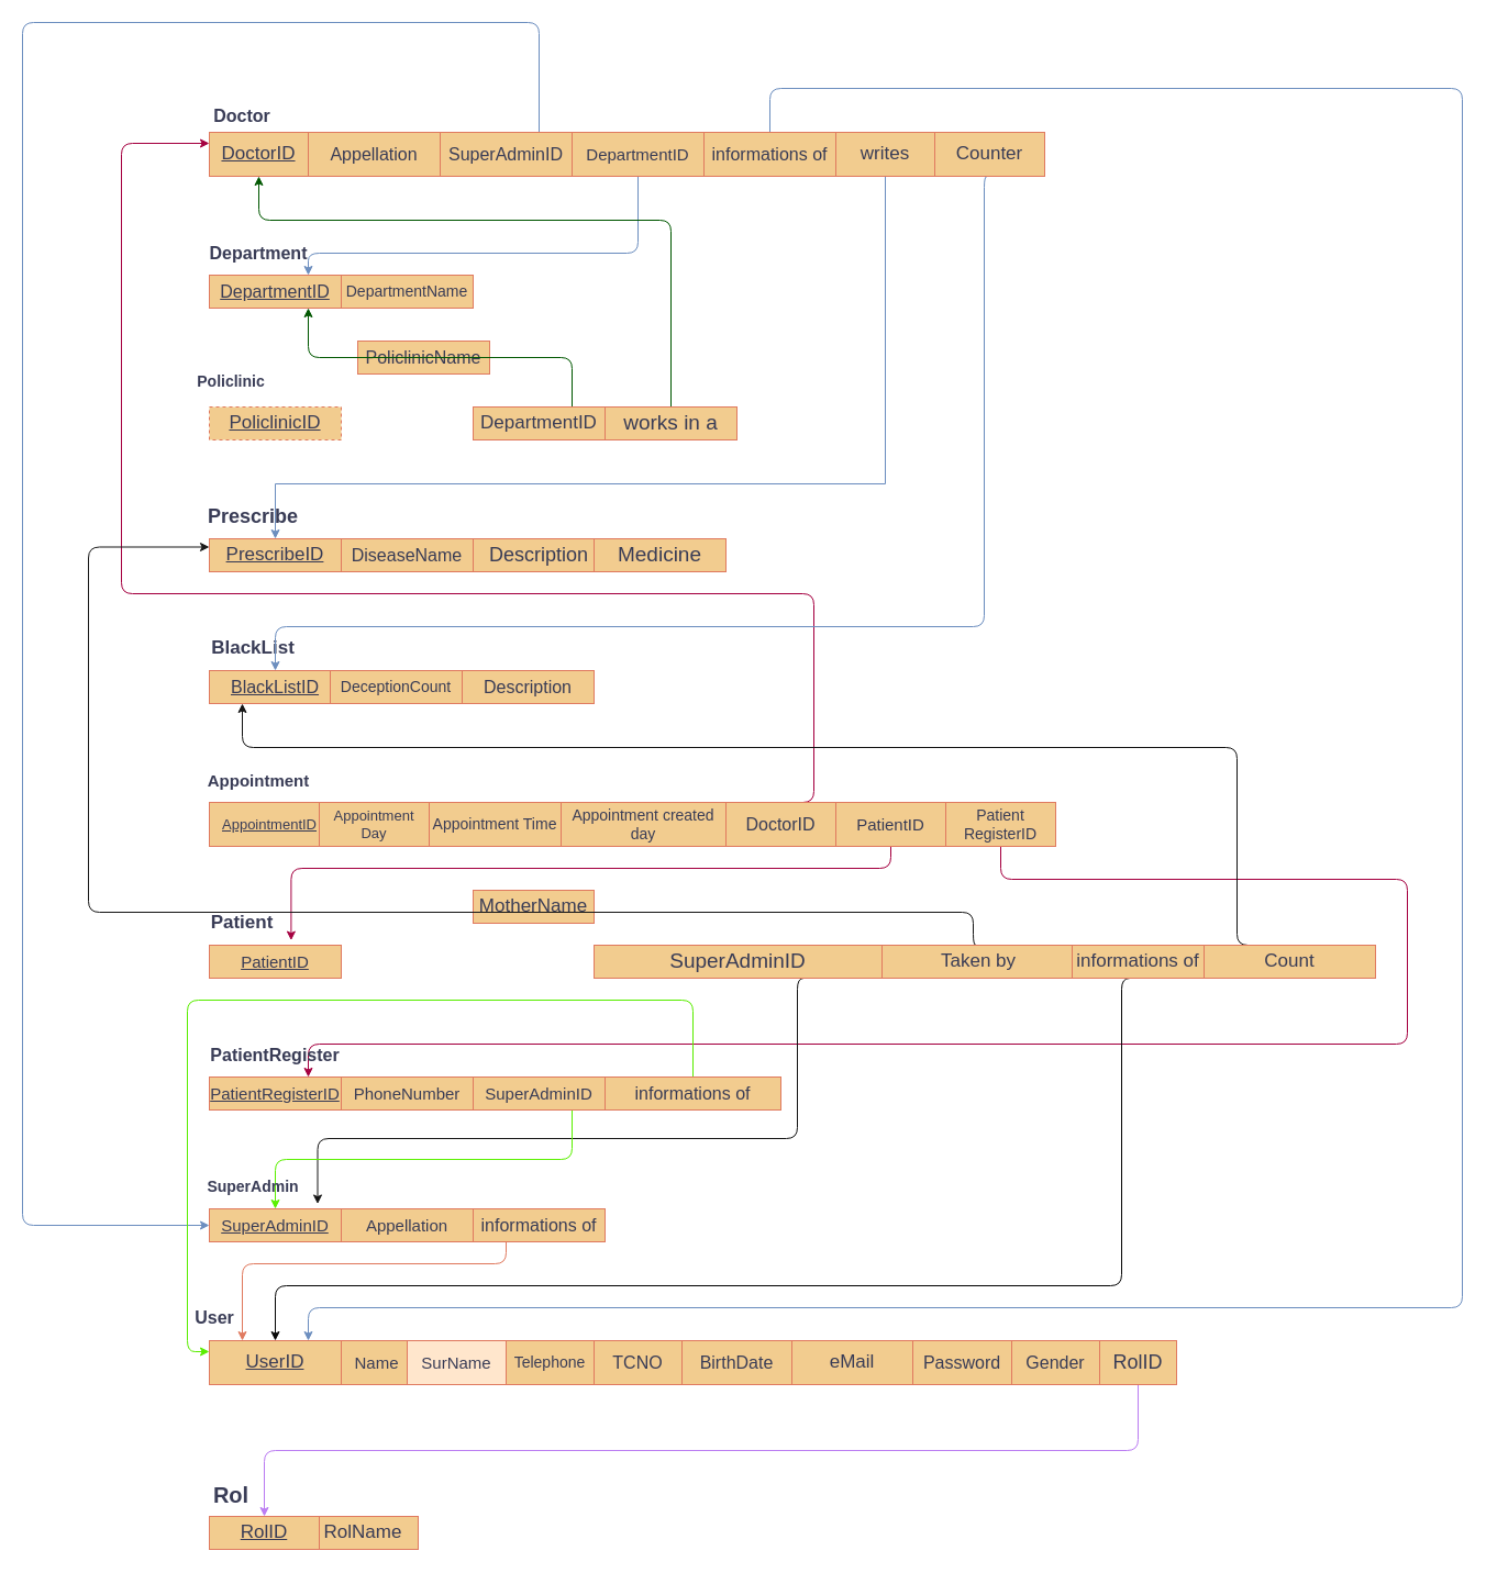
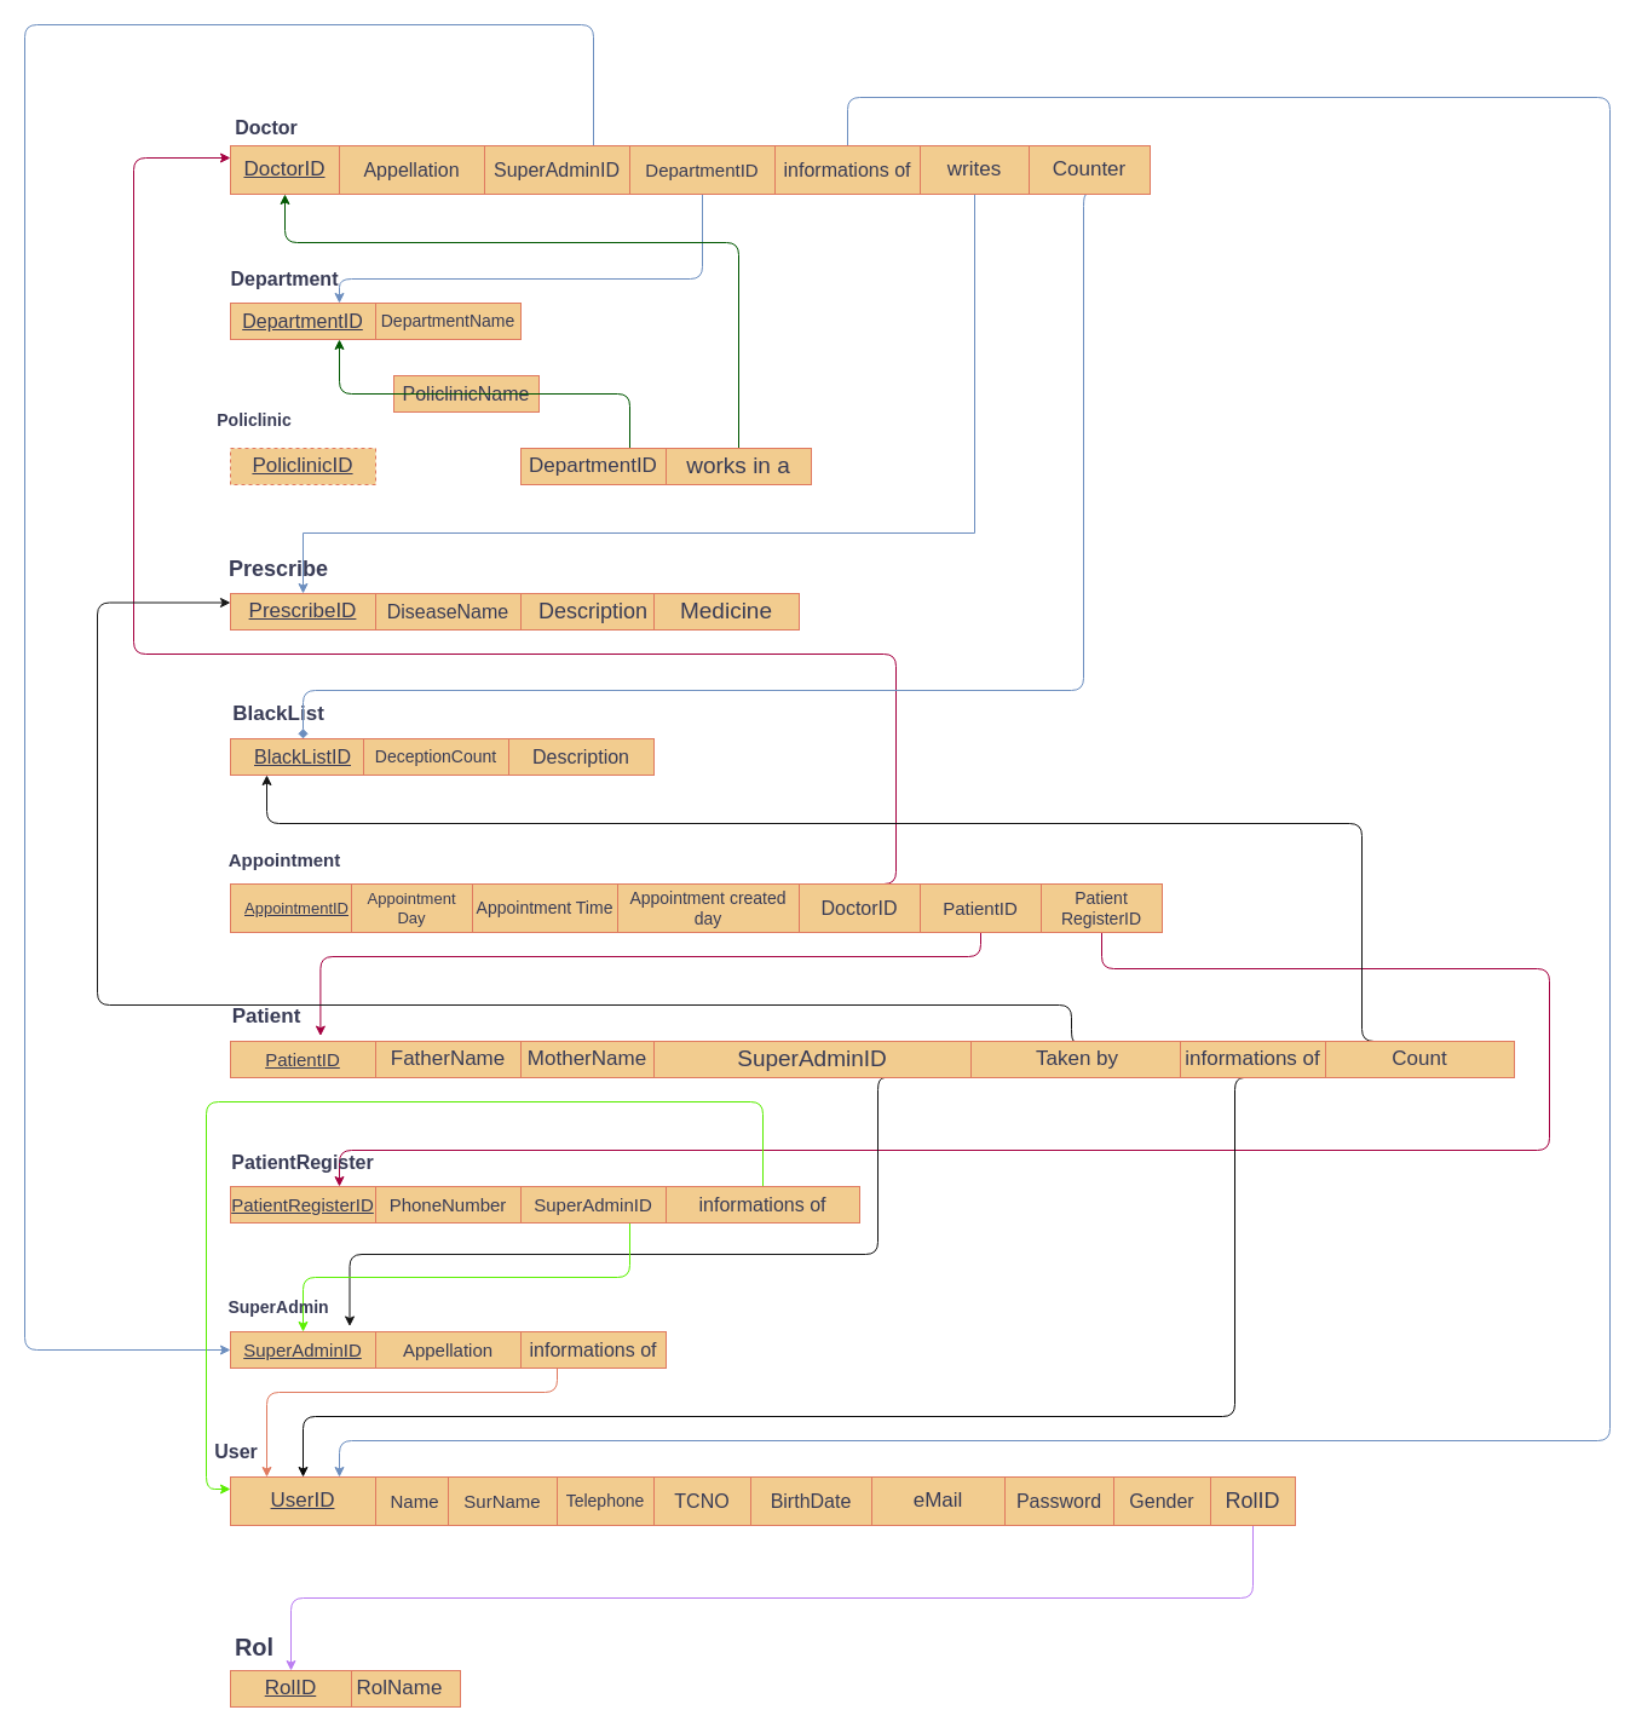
- <mxCell id="79" style="edgeStyle=orthogonalEdgeStyle;curved=0;rounded=1;sketch=0;orthogonalLoop=1;jettySize=auto;html=1;exitX=0.5;exitY=1;exitDx=0;exitDy=0;entryX=0.5;entryY=0;entryDx=0;entryDy=0;fontColor=#393C56;strokeColor=#6c8ebf;fillColor=#dae8fc;" edge="1" parent="1" source="80" target="22"><mxGeometry relative="1" as="geometry"><Array as="points"><mxPoint x="895" y="570" /><mxPoint x="250" y="570" /></Array></mxGeometry></mxCell>
+ <mxCell id="79" style="edgeStyle=orthogonalEdgeStyle;curved=0;rounded=1;sketch=0;orthogonalLoop=1;jettySize=auto;html=1;exitX=0.5;exitY=1;exitDx=0;exitDy=0;entryX=0.5;entryY=0;entryDx=0;entryDy=0;fontColor=#393C56;strokeColor=#6c8ebf;fillColor=#dae8fc;endArrow=diamond;" edge="1" parent="1" source="80" target="22"><mxGeometry relative="1" as="geometry"><Array as="points"><mxPoint x="895" y="570" /><mxPoint x="250" y="570" /></Array></mxGeometry></mxCell>
- <mxCell id="39" value="MotherName" style="rounded=0;whiteSpace=wrap;html=1;strokeWidth=1;fontSize=17;fillColor=#F2CC8F;strokeColor=#E07A5F;fontColor=#393C56;" parent="1" vertex="1"><mxGeometry x="430" y="810" width="110" height="30" as="geometry" /></mxCell>
+ <mxCell id="39" value="MotherName" style="rounded=0;whiteSpace=wrap;html=1;strokeWidth=1;fontSize=17;fillColor=#F2CC8F;strokeColor=#E07A5F;fontColor=#393C56;" parent="1" vertex="1"><mxGeometry x="430" y="860" width="110" height="30" as="geometry" /></mxCell>
+ <mxCell id="38" value="FatherName" style="rounded=0;whiteSpace=wrap;html=1;strokeWidth=1;fontSize=17;fillColor=#F2CC8F;strokeColor=#E07A5F;fontColor=#393C56;" parent="1" vertex="1"><mxGeometry x="310" y="860" width="120" height="30" as="geometry" /></mxCell>
- <mxCell id="72" value="SurName" style="rounded=0;whiteSpace=wrap;html=1;strokeWidth=1;fontSize=15;fillColor=#ffe6cc;strokeColor=#E07A5F;fontColor=#393C56;" parent="1" vertex="1"><mxGeometry x="370" y="1220" width="90" height="40" as="geometry" /></mxCell>
+ <mxCell id="72" value="SurName" style="rounded=0;whiteSpace=wrap;html=1;strokeWidth=1;fontSize=15;fillColor=#F2CC8F;strokeColor=#E07A5F;fontColor=#393C56;" parent="1" vertex="1"><mxGeometry x="370" y="1220" width="90" height="40" as="geometry" /></mxCell>
